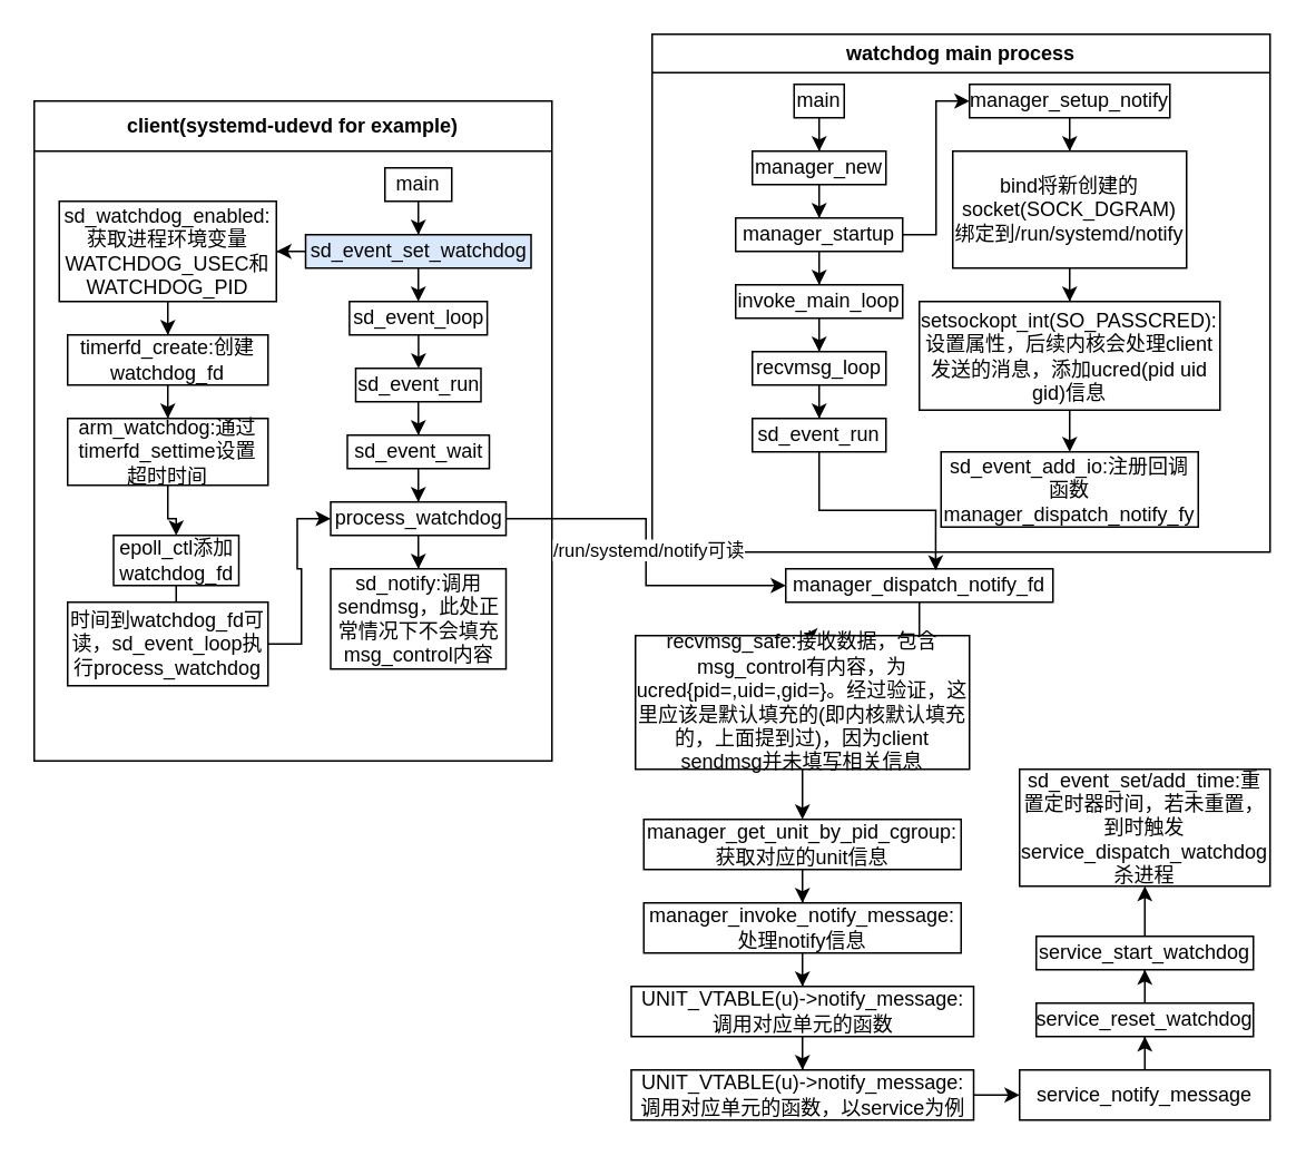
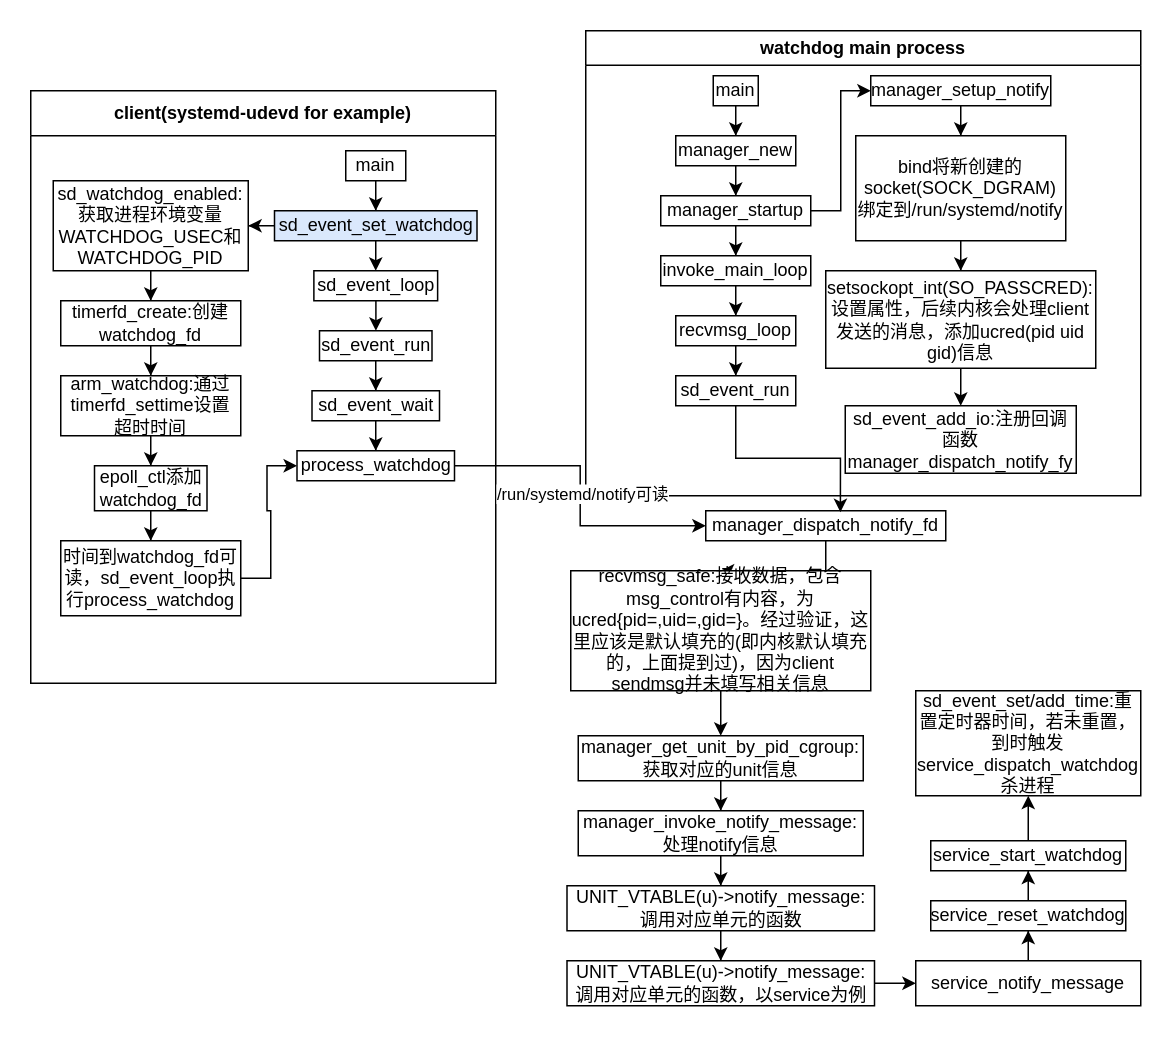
- <mxCell id="37" value="" style="edgeStyle=orthogonalEdgeStyle;rounded=0;orthogonalLoop=1;jettySize=auto;html=1;" parent="25" source="38" target="39" edge="1"><mxGeometry relative="1" as="geometry" /></mxCell>
- <mxCell id="47" value="epoll_ctl添加watchdog_fd" style="whiteSpace=wrap;html=1;" parent="25" vertex="1"><mxGeometry x="47.5" y="260" width="75" height="30" as="geometry" /></mxCell>
+ <mxCell id="47" value="epoll_ctl添加watchdog_fd" style="whiteSpace=wrap;html=1;" parent="25" vertex="1"><mxGeometry x="42.5" y="250" width="75" height="30" as="geometry" /></mxCell>
- <mxCell id="39" value="sd_notify:调用sendmsg，此处正常情况下不会填充msg_control内容" style="whiteSpace=wrap;html=1;" parent="25" vertex="1"><mxGeometry x="177.5" y="280" width="105" height="60" as="geometry" /></mxCell>
